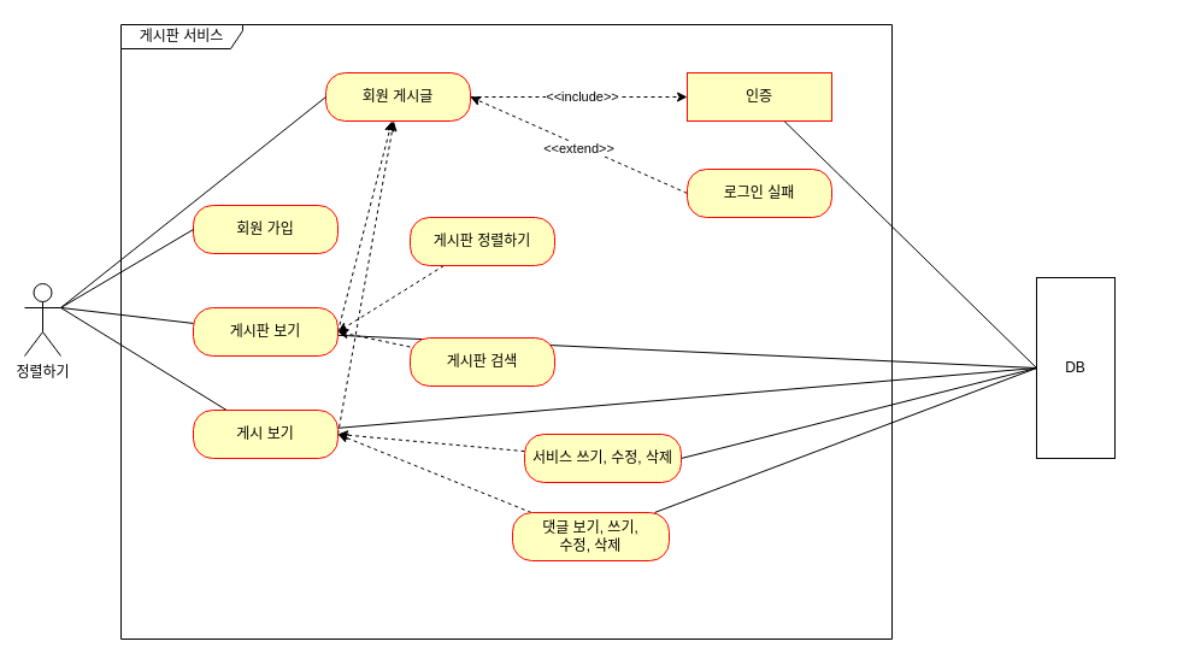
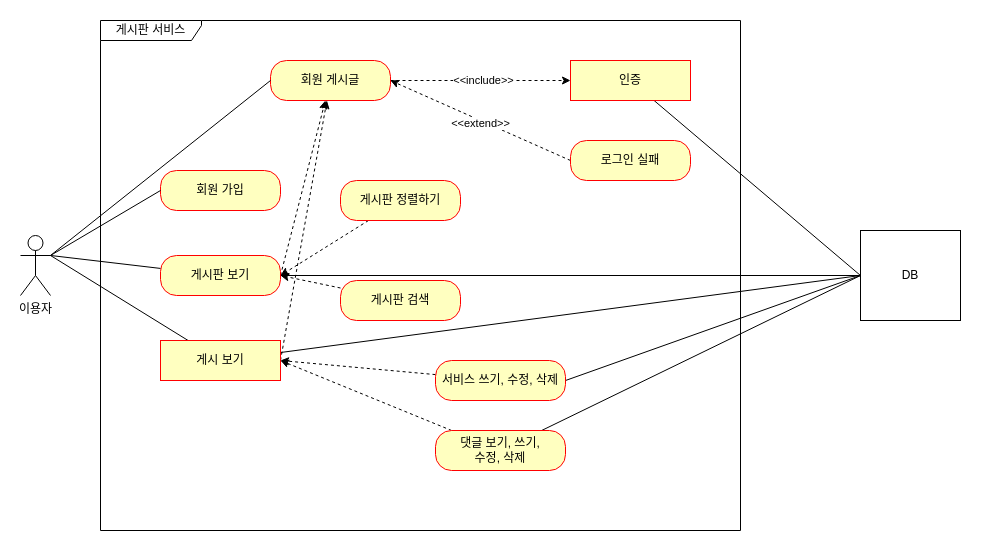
- <mxCell id="33" value="DB" style="html=1;dropTarget=0;whiteSpace=wrap;" vertex="1" parent="1"><mxGeometry x="860" y="230" width="65" height="150" as="geometry" /></mxCell>
+ <mxCell id="33" value="DB" style="html=1;dropTarget=0;whiteSpace=wrap;" vertex="1" parent="1"><mxGeometry x="860" y="230" width="100" height="90" as="geometry" /></mxCell>
- <mxCell id="2" value="정렬하기" style="shape=umlActor;verticalLabelPosition=bottom;verticalAlign=top;html=1;" vertex="1" parent="1"><mxGeometry x="20" y="235" width="30" height="60" as="geometry" /></mxCell>
+ <mxCell id="2" value="이용자" style="shape=umlActor;verticalLabelPosition=bottom;verticalAlign=top;html=1;" vertex="1" parent="1"><mxGeometry x="20" y="235" width="30" height="60" as="geometry" /></mxCell>
- <mxCell id="11" value="게시 보기" style="rounded=1;whiteSpace=wrap;html=1;arcSize=40;fontColor=#000000;fillColor=#ffffc0;strokeColor=#ff0000;" vertex="1" parent="1"><mxGeometry x="160" y="340" width="120" height="40" as="geometry" /></mxCell>
+ <mxCell id="11" value="게시 보기" style="whiteSpace=wrap;html=1;arcSize=40;fontColor=#000000;fillColor=#ffffc0;strokeColor=#ff0000;rounded=0;" vertex="1" parent="1"><mxGeometry x="160" y="340" width="120" height="40" as="geometry" /></mxCell>
- <mxCell id="29" value="댓글 보기, 쓰기, &lt;br&gt;수정, 삭제" style="rounded=1;whiteSpace=wrap;html=1;arcSize=40;fontColor=#000000;fillColor=#ffffc0;strokeColor=#ff0000;" vertex="1" parent="1"><mxGeometry x="425" y="425" width="130" height="40" as="geometry" /></mxCell>
+ <mxCell id="29" value="댓글 보기, 쓰기, &lt;br&gt;수정, 삭제" style="rounded=1;whiteSpace=wrap;html=1;arcSize=40;fontColor=#000000;fillColor=#ffffc0;strokeColor=#ff0000;" vertex="1" parent="1"><mxGeometry x="435" y="430" width="130" height="40" as="geometry" /></mxCell>
